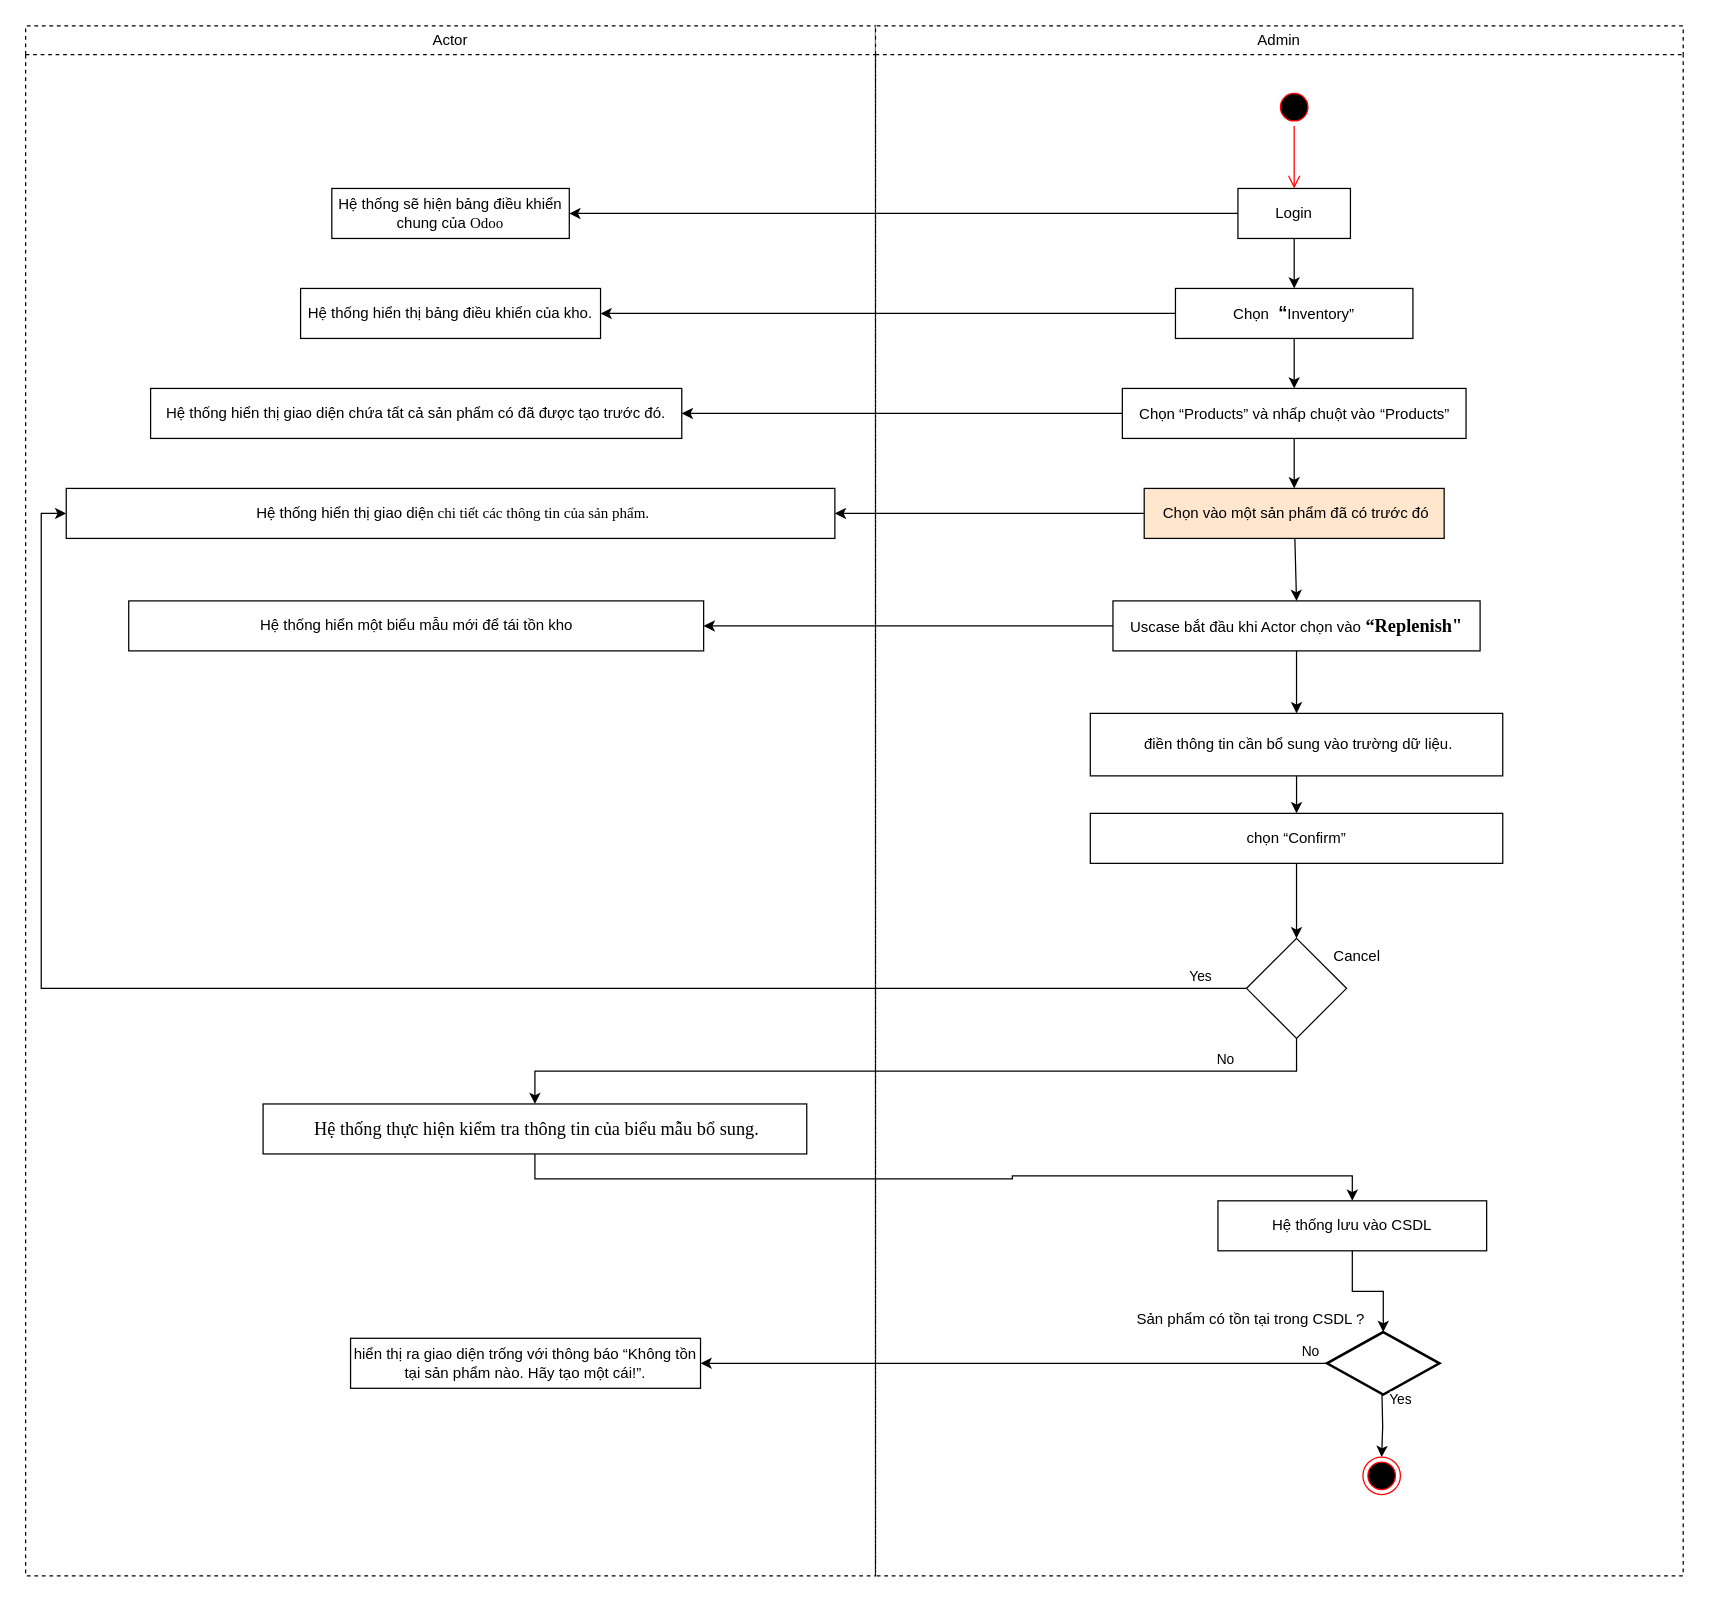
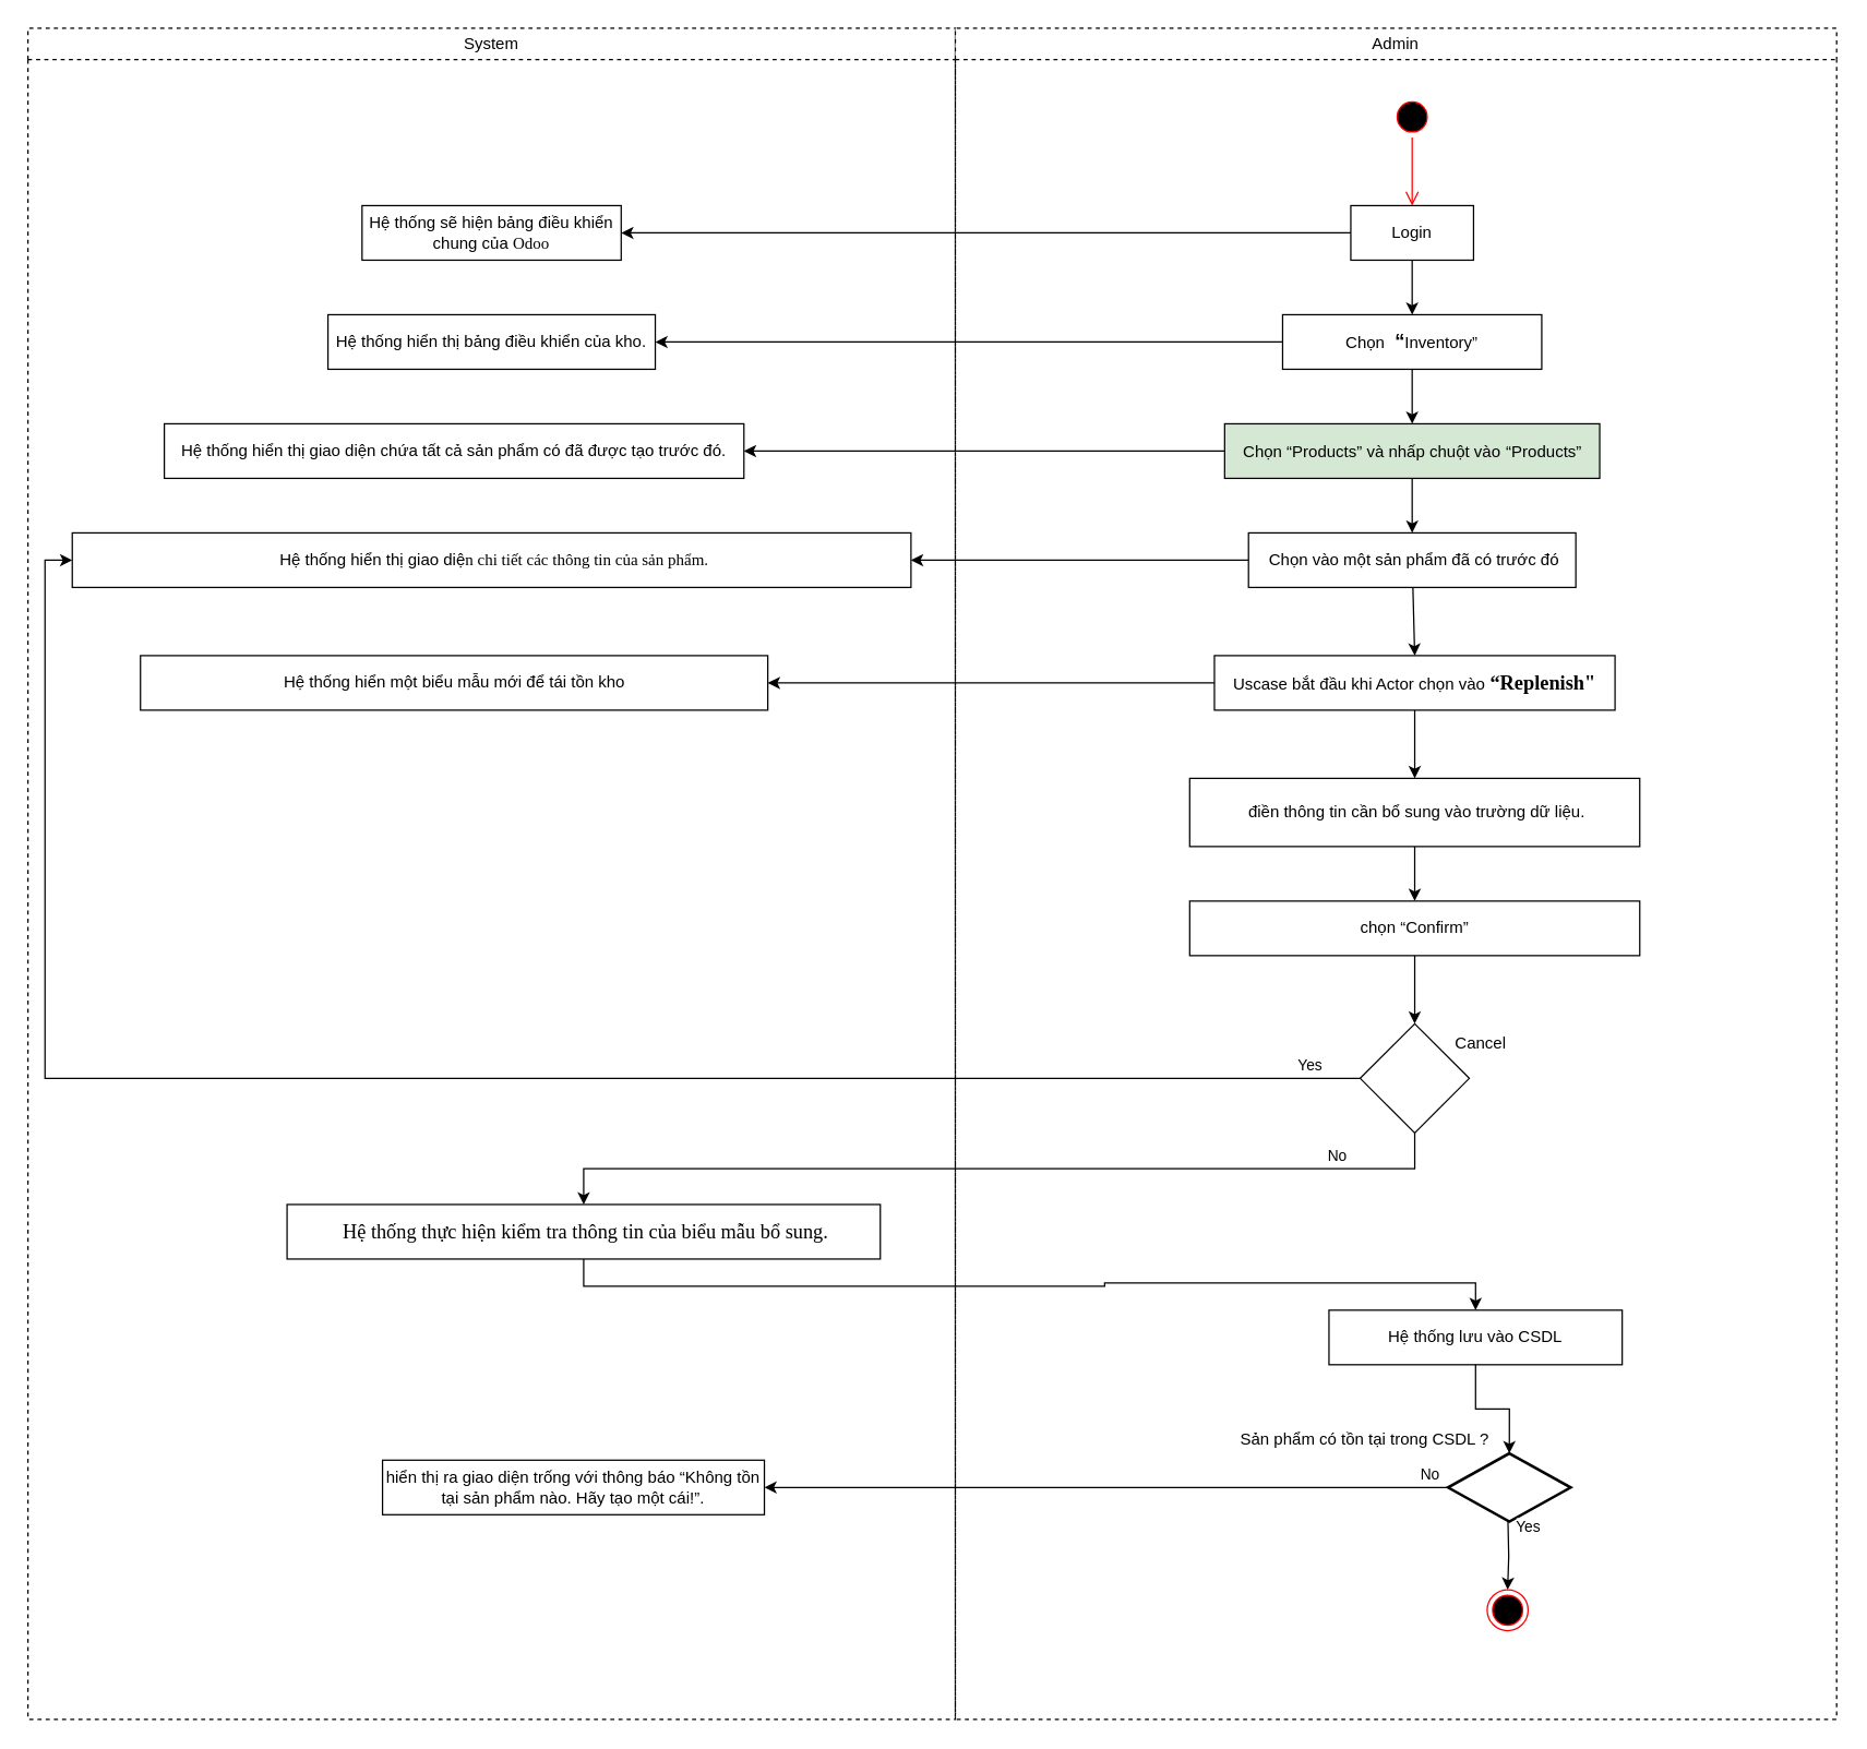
- <mxCell id="2" value="Actor" style="swimlane;whiteSpace=wrap;html=1;dashed=1;fontStyle=0" vertex="1" parent="1"><mxGeometry x="20" y="20" width="680" height="1240" as="geometry" /></mxCell>
+ <mxCell id="2" value="System" style="swimlane;whiteSpace=wrap;html=1;dashed=1;fontStyle=0" vertex="1" parent="1"><mxGeometry x="20" y="20" width="680" height="1240" as="geometry" /></mxCell>
- <mxCell id="16" value="&lt;p class=&quot;MsoNormal&quot;&gt;Chọn “Products”&amp;nbsp;và nhấp chuột&amp;nbsp;vào&lt;b&gt;&lt;span style=&quot;font-size: 11pt;&quot;&gt;&amp;nbsp;&lt;/span&gt;&lt;/b&gt;“Products”&lt;/p&gt;" style="html=1;whiteSpace=wrap;" vertex="1" parent="8"><mxGeometry x="197.5" y="290" width="275" height="40" as="geometry" /></mxCell>
+ <mxCell id="16" value="&lt;p class=&quot;MsoNormal&quot;&gt;Chọn “Products”&amp;nbsp;và nhấp chuột&amp;nbsp;vào&lt;b&gt;&lt;span style=&quot;font-size: 11pt;&quot;&gt;&amp;nbsp;&lt;/span&gt;&lt;/b&gt;“Products”&lt;/p&gt;" style="html=1;whiteSpace=wrap;fillColor=#d5e8d4;" vertex="1" parent="8"><mxGeometry x="197.5" y="290" width="275" height="40" as="geometry" /></mxCell>
- <mxCell id="18" value="&lt;p class=&quot;MsoNormal&quot;&gt;&amp;nbsp;Chọn vào một sản phẩm đã có trước đó&lt;/p&gt;" style="html=1;whiteSpace=wrap;fillColor=#ffe6cc;" vertex="1" parent="8"><mxGeometry x="215" y="370" width="240" height="40" as="geometry" /></mxCell>
+ <mxCell id="18" value="&lt;p class=&quot;MsoNormal&quot;&gt;&amp;nbsp;Chọn vào một sản phẩm đã có trước đó&lt;/p&gt;" style="html=1;whiteSpace=wrap;" vertex="1" parent="8"><mxGeometry x="215" y="370" width="240" height="40" as="geometry" /></mxCell>
- <mxCell id="24" value="&lt;p class=&quot;MsoNormal&quot;&gt;chọn “Confirm”&lt;/p&gt;" style="html=1;whiteSpace=wrap;" vertex="1" parent="8"><mxGeometry x="171.88" y="630" width="330" height="40" as="geometry" /></mxCell>
+ <mxCell id="24" value="&lt;p class=&quot;MsoNormal&quot;&gt;chọn “Confirm”&lt;/p&gt;" style="html=1;whiteSpace=wrap;" vertex="1" parent="8"><mxGeometry x="171.88" y="640" width="330" height="40" as="geometry" /></mxCell>
